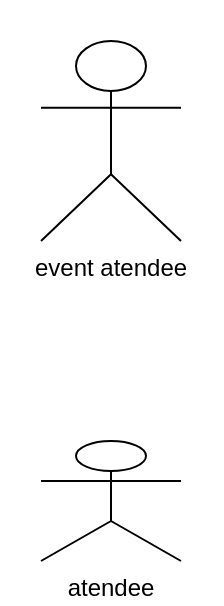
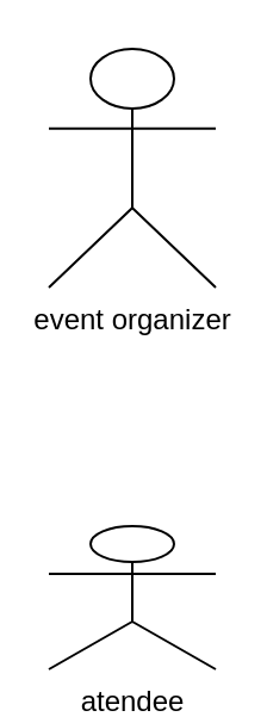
- <mxCell id="3" value="event atendee" style="shape=umlActor;verticalLabelPosition=bottom;verticalAlign=top;html=1;outlineConnect=0;" vertex="1" parent="1"><mxGeometry x="20" y="20" width="70" height="100" as="geometry" /></mxCell>
+ <mxCell id="3" value="event organizer" style="shape=umlActor;verticalLabelPosition=bottom;verticalAlign=top;html=1;outlineConnect=0;" vertex="1" parent="1"><mxGeometry x="20" y="20" width="70" height="100" as="geometry" /></mxCell>
